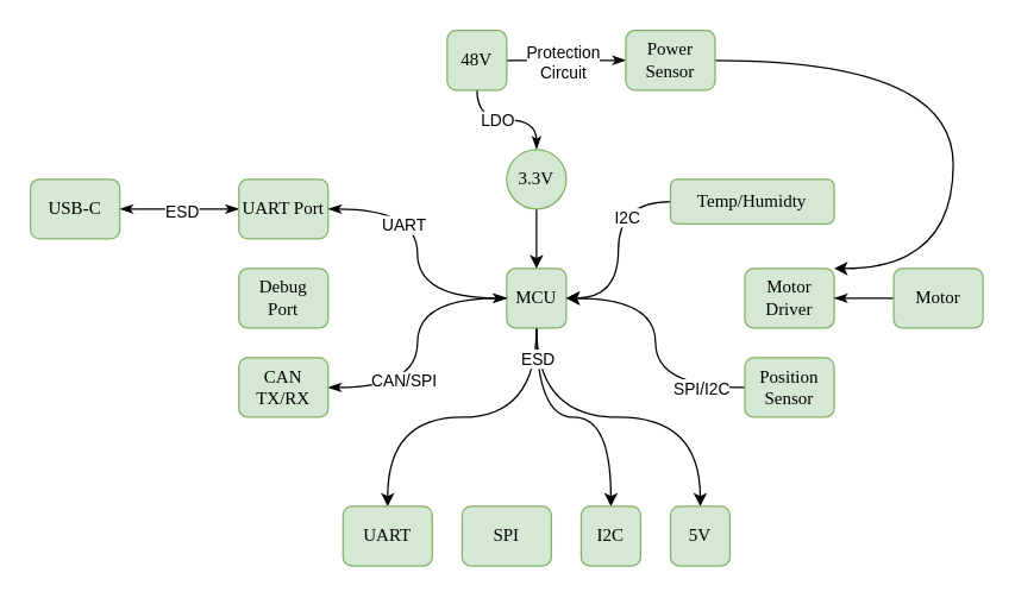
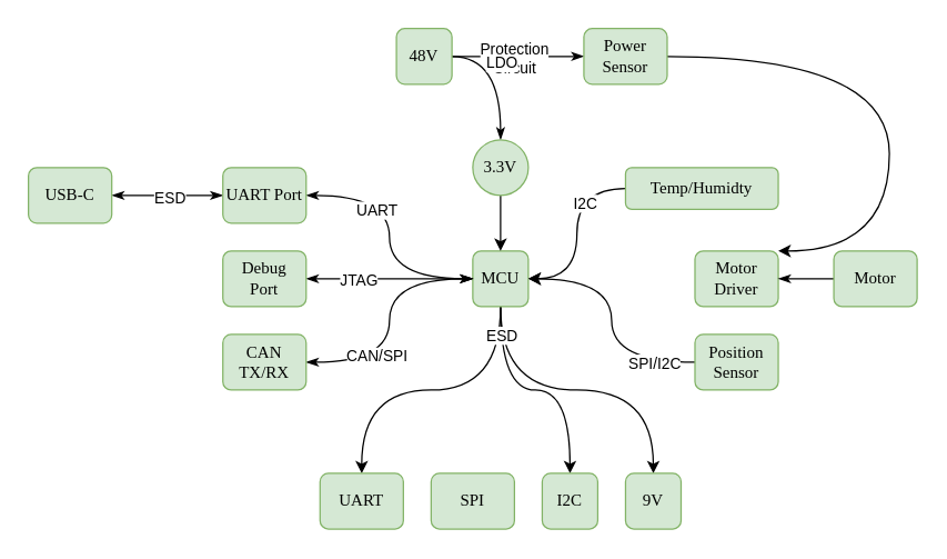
- <mxCell id="32" value="&lt;font style=&quot;color: rgb(0, 0, 0);&quot; face=&quot;Verdana&quot;&gt;48V&lt;/font&gt;" style="rounded=1;whiteSpace=wrap;html=1;fillColor=#d5e8d4;strokeColor=#82b366;" vertex="1" parent="1"><mxGeometry x="300" y="20" width="40" height="40" as="geometry" /></mxCell>
+ <mxCell id="32" value="&lt;font style=&quot;color: rgb(0, 0, 0);&quot; face=&quot;Verdana&quot;&gt;48V&lt;/font&gt;" style="rounded=1;whiteSpace=wrap;html=1;fillColor=#d5e8d4;strokeColor=#82b366;" vertex="1" parent="1"><mxGeometry x="285" y="20" width="40" height="40" as="geometry" /></mxCell>
+ <mxCell id="14" style="edgeStyle=orthogonalEdgeStyle;rounded=0;orthogonalLoop=1;jettySize=auto;html=1;entryX=0;entryY=0.5;entryDx=0;entryDy=0;curved=1;endArrow=classicThin;endFill=1;startArrow=classicThin;startFill=1;" edge="1" parent="1" source="16" target="6"><mxGeometry relative="1" as="geometry" /></mxCell>
+ <mxCell id="15" value="JTAG" style="edgeLabel;html=1;align=center;verticalAlign=middle;resizable=0;points=[];" vertex="1" connectable="0" parent="14"><mxGeometry x="-0.376" relative="1" as="geometry"><mxPoint as="offset" /></mxGeometry></mxCell>
- <mxCell id="39" value="&lt;font face=&quot;Verdana&quot; color=&quot;#000000&quot;&gt;5V&lt;/font&gt;" style="rounded=1;whiteSpace=wrap;html=1;fillColor=#d5e8d4;strokeColor=#82b366;" vertex="1" parent="1"><mxGeometry x="450" y="340" width="40" height="40" as="geometry" /></mxCell>
+ <mxCell id="39" value="&lt;font face=&quot;Verdana&quot; color=&quot;#000000&quot;&gt;9V&lt;/font&gt;" style="rounded=1;whiteSpace=wrap;html=1;fillColor=#d5e8d4;strokeColor=#82b366;" vertex="1" parent="1"><mxGeometry x="450" y="340" width="40" height="40" as="geometry" /></mxCell>
